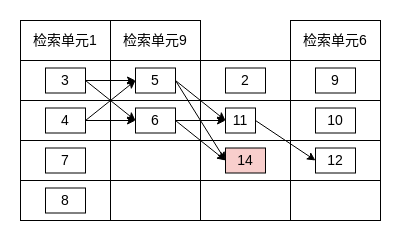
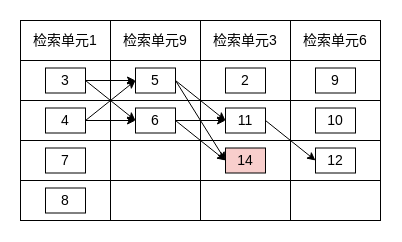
+ <mxCell id="15" value="检索单元3" style="rounded=0;whiteSpace=wrap;html=1;fontSize=14;" vertex="1" parent="1"><mxGeometry x="200" y="20" width="90" height="40" as="geometry" /></mxCell>
- <mxCell id="32" value="11" style="rounded=0;whiteSpace=wrap;html=1;fontSize=14;" vertex="1" parent="1"><mxGeometry x="225" y="107.5" width="30" height="25" as="geometry" /></mxCell>
+ <mxCell id="32" value="11" style="rounded=0;whiteSpace=wrap;html=1;fontSize=14;" vertex="1" parent="1"><mxGeometry x="225" y="107.5" width="40" height="25" as="geometry" /></mxCell>
